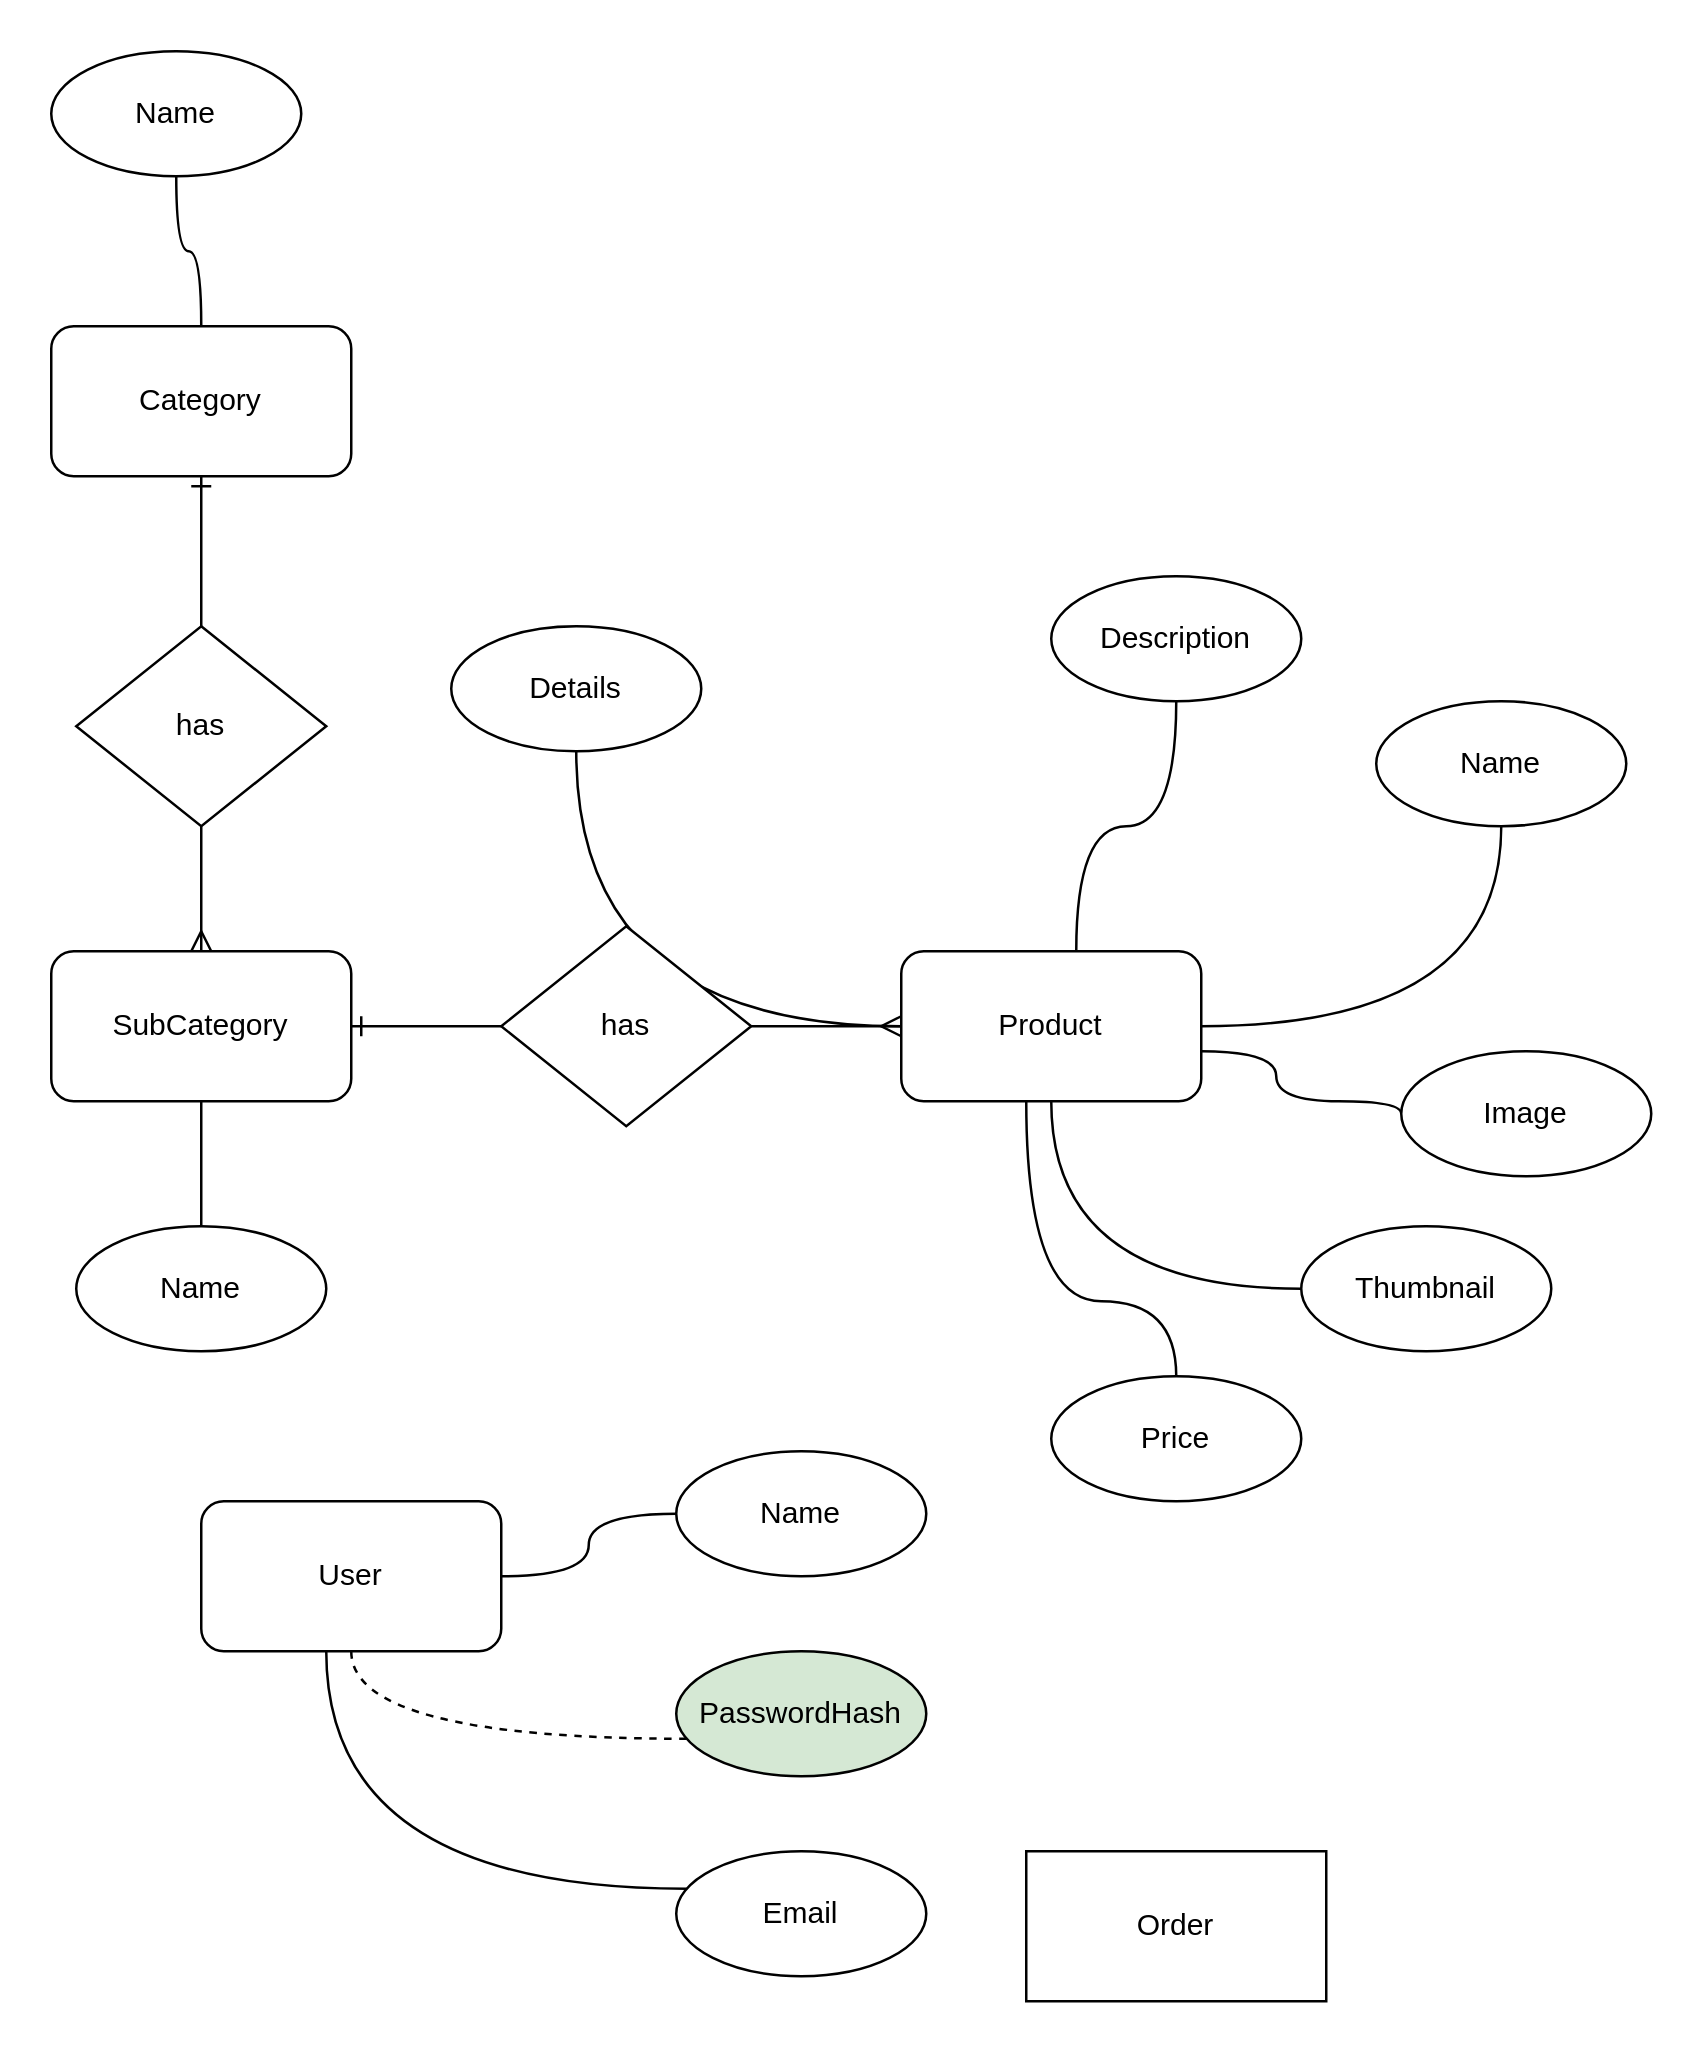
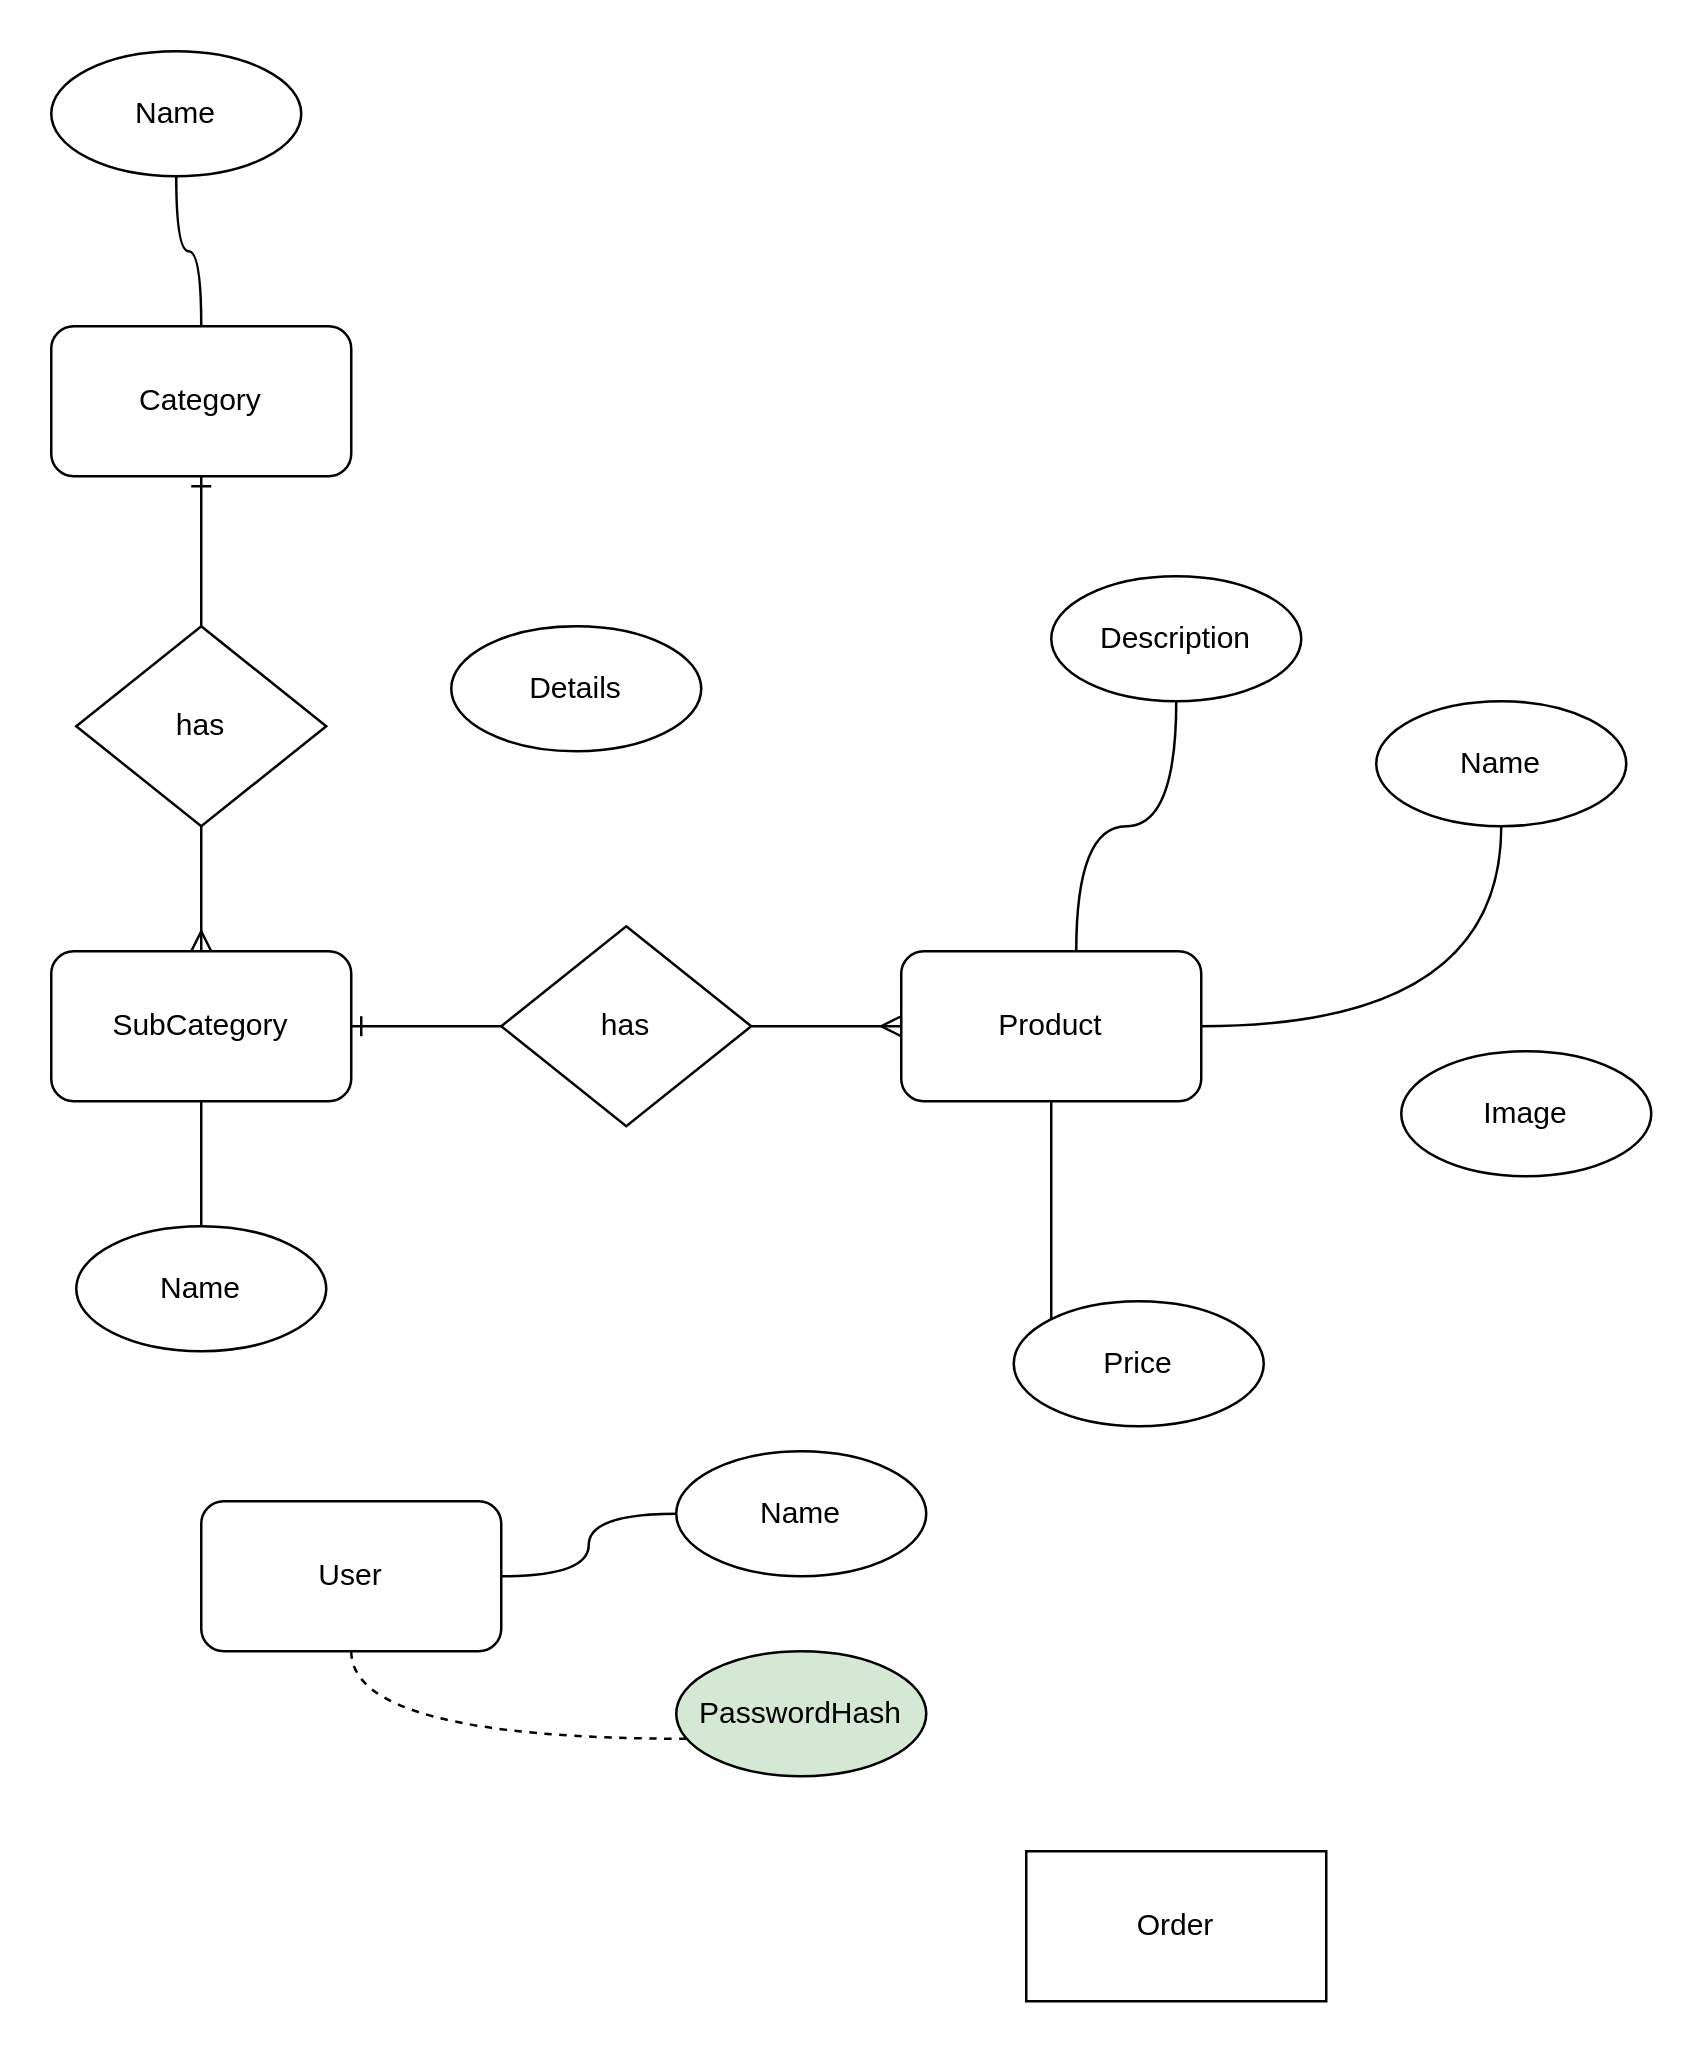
- <mxCell id="2" style="edgeStyle=orthogonalEdgeStyle;curved=1;rounded=0;orthogonalLoop=1;jettySize=auto;html=1;endArrow=none;endFill=0;" edge="1" parent="1" source="6" target="8"><mxGeometry relative="1" as="geometry" /></mxCell>
- <mxCell id="9" style="edgeStyle=orthogonalEdgeStyle;curved=1;rounded=0;orthogonalLoop=1;jettySize=auto;html=1;endArrow=none;endFill=0;exitX=0;exitY=0.5;exitDx=0;exitDy=0;" edge="1" parent="1" source="10" target="6"><mxGeometry relative="1" as="geometry"><Array as="points"><mxPoint x="560" y="440" /><mxPoint x="510" y="440" /><mxPoint x="510" y="420" /></Array></mxGeometry></mxCell>
- <mxCell id="11" style="edgeStyle=orthogonalEdgeStyle;curved=1;rounded=0;orthogonalLoop=1;jettySize=auto;html=1;endArrow=none;endFill=0;" edge="1" parent="1" source="12" target="6"><mxGeometry relative="1" as="geometry" /></mxCell>
- <mxCell id="12" value="Thumbnail" style="ellipse;whiteSpace=wrap;html=1;" vertex="1" parent="1"><mxGeometry x="520" y="490" width="100" height="50" as="geometry" /></mxCell>
- <mxCell id="26" value="Price" style="ellipse;whiteSpace=wrap;html=1;" vertex="1" parent="1"><mxGeometry x="420" y="550" width="100" height="50" as="geometry" /></mxCell>
+ <mxCell id="26" value="Price" style="ellipse;whiteSpace=wrap;html=1;" vertex="1" parent="1"><mxGeometry x="405" y="520" width="100" height="50" as="geometry" /></mxCell>
- <mxCell id="29" style="edgeStyle=orthogonalEdgeStyle;curved=1;rounded=0;orthogonalLoop=1;jettySize=auto;html=1;endArrow=none;endFill=0;" edge="1" parent="1" source="30" target="33"><mxGeometry relative="1" as="geometry"><Array as="points"><mxPoint x="130" y="755" /></Array></mxGeometry></mxCell>
- <mxCell id="33" value="Email" style="ellipse;whiteSpace=wrap;html=1;" vertex="1" parent="1"><mxGeometry x="270" y="740" width="100" height="50" as="geometry" /></mxCell>
